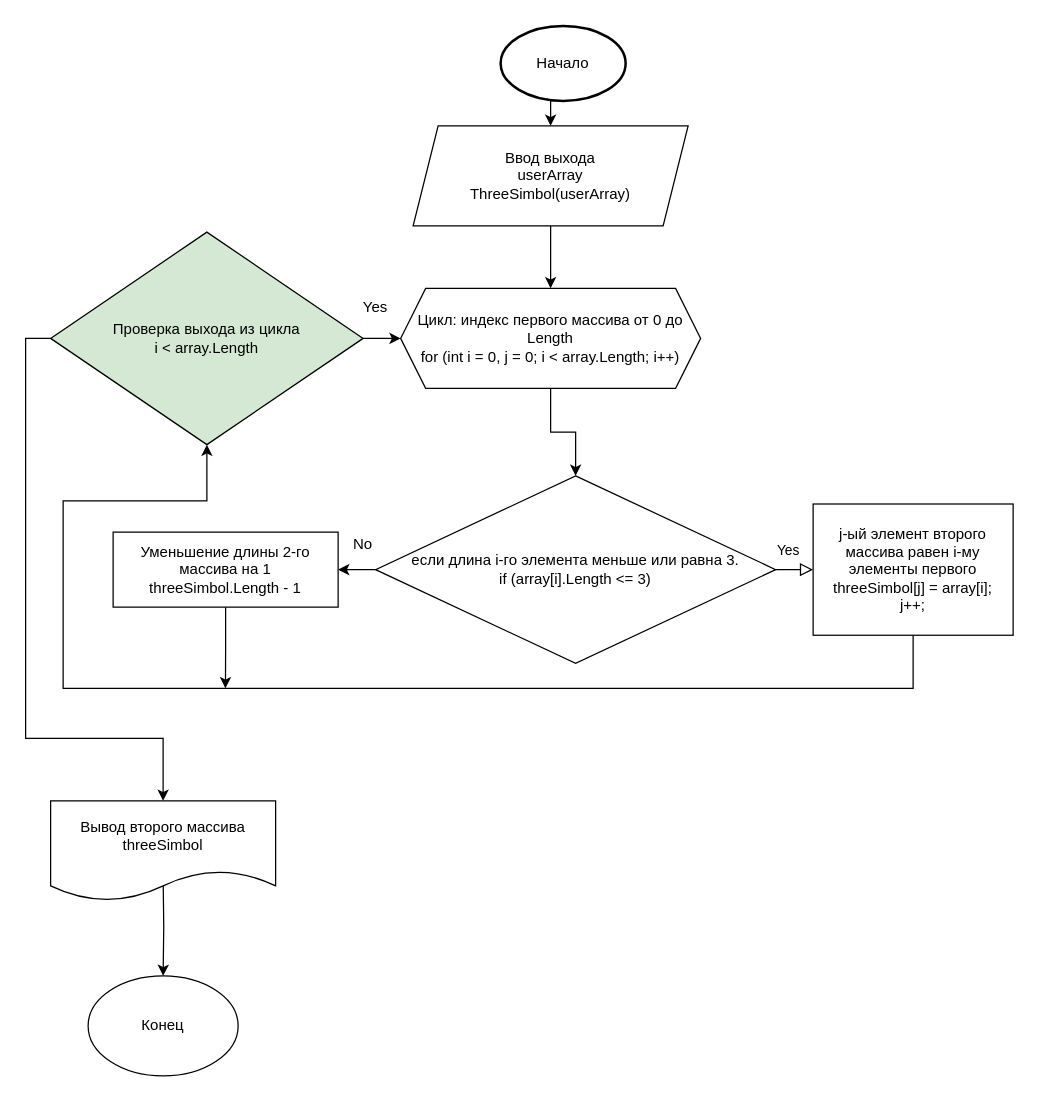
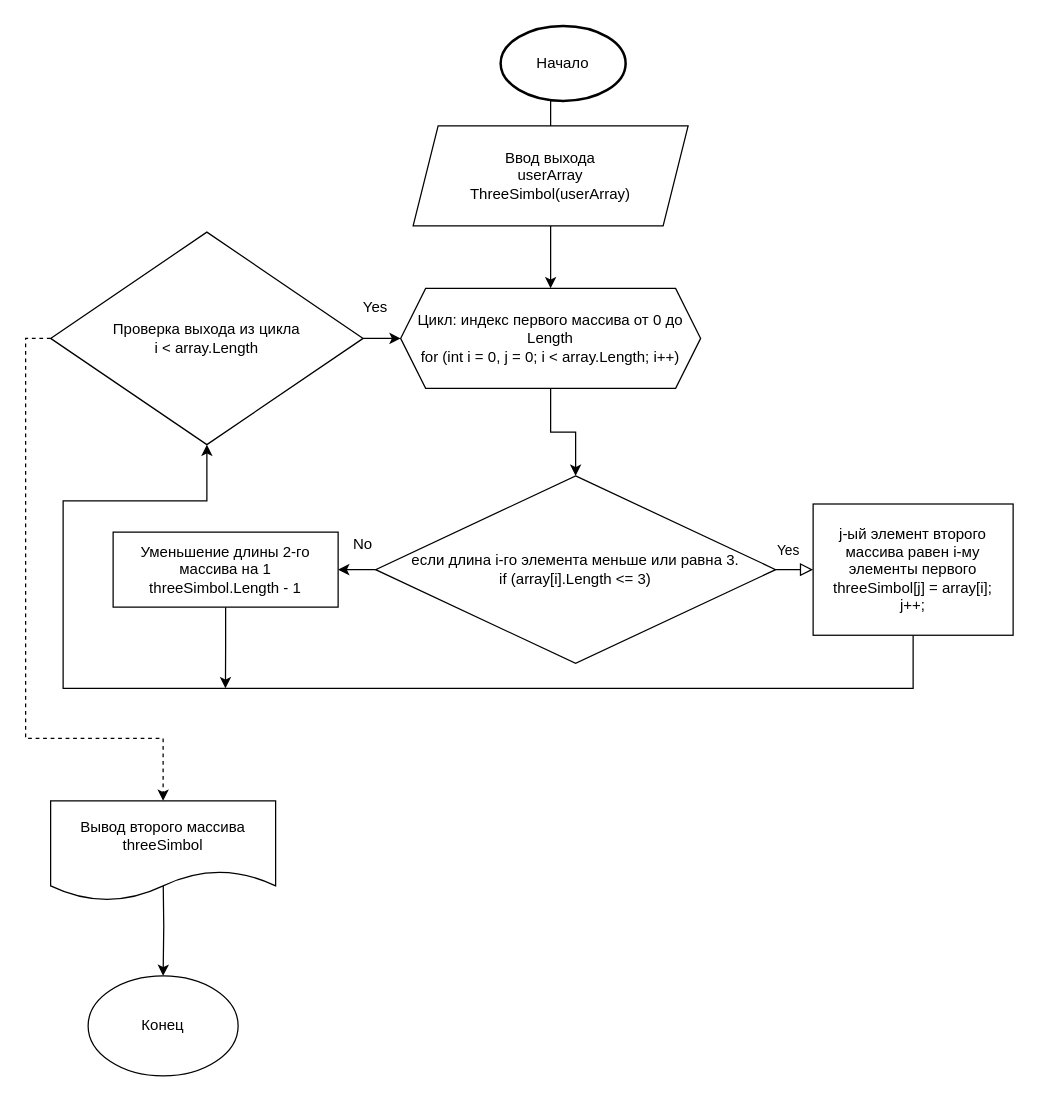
- <mxCell id="5" style="edgeStyle=orthogonalEdgeStyle;rounded=0;orthogonalLoop=1;jettySize=auto;html=1;exitX=0.5;exitY=1;exitDx=0;exitDy=0;exitPerimeter=0;entryX=0.5;entryY=0;entryDx=0;entryDy=0;" edge="1" parent="1" source="6" target="4"><mxGeometry relative="1" as="geometry" /></mxCell>
+ <mxCell id="5" style="edgeStyle=orthogonalEdgeStyle;rounded=0;orthogonalLoop=1;jettySize=auto;html=1;exitX=0.5;exitY=1;exitDx=0;exitDy=0;exitPerimeter=0;entryX=0.5;entryY=0;entryDx=0;entryDy=0;endArrow=none;" edge="1" parent="1" source="6" target="4"><mxGeometry relative="1" as="geometry" /></mxCell>
- <mxCell id="18" value="Проверка выхода из цикла&lt;br&gt;i &amp;lt; array.Length" style="rhombus;whiteSpace=wrap;html=1;fillColor=#d5e8d4;" vertex="1" parent="1"><mxGeometry x="40" y="185" width="250" height="170" as="geometry" /></mxCell>
+ <mxCell id="18" value="Проверка выхода из цикла&lt;br&gt;i &amp;lt; array.Length" style="rhombus;whiteSpace=wrap;html=1;" vertex="1" parent="1"><mxGeometry x="40" y="185" width="250" height="170" as="geometry" /></mxCell>
- <mxCell id="17" style="edgeStyle=orthogonalEdgeStyle;rounded=0;orthogonalLoop=1;jettySize=auto;html=1;exitX=0;exitY=0.5;exitDx=0;exitDy=0;entryX=0.5;entryY=0;entryDx=0;entryDy=0;" edge="1" parent="1" source="18" target="21"><mxGeometry relative="1" as="geometry"><mxPoint x="70" y="550" as="targetPoint" /><Array as="points"><mxPoint x="20" y="270" /><mxPoint x="20" y="590" /><mxPoint x="130" y="590" /></Array></mxGeometry></mxCell>
+ <mxCell id="17" style="edgeStyle=orthogonalEdgeStyle;rounded=0;orthogonalLoop=1;jettySize=auto;html=1;exitX=0;exitY=0.5;exitDx=0;exitDy=0;entryX=0.5;entryY=0;entryDx=0;entryDy=0;dashed=1;" edge="1" parent="1" source="18" target="21"><mxGeometry relative="1" as="geometry"><mxPoint x="70" y="550" as="targetPoint" /><Array as="points"><mxPoint x="20" y="270" /><mxPoint x="20" y="590" /><mxPoint x="130" y="590" /></Array></mxGeometry></mxCell>
